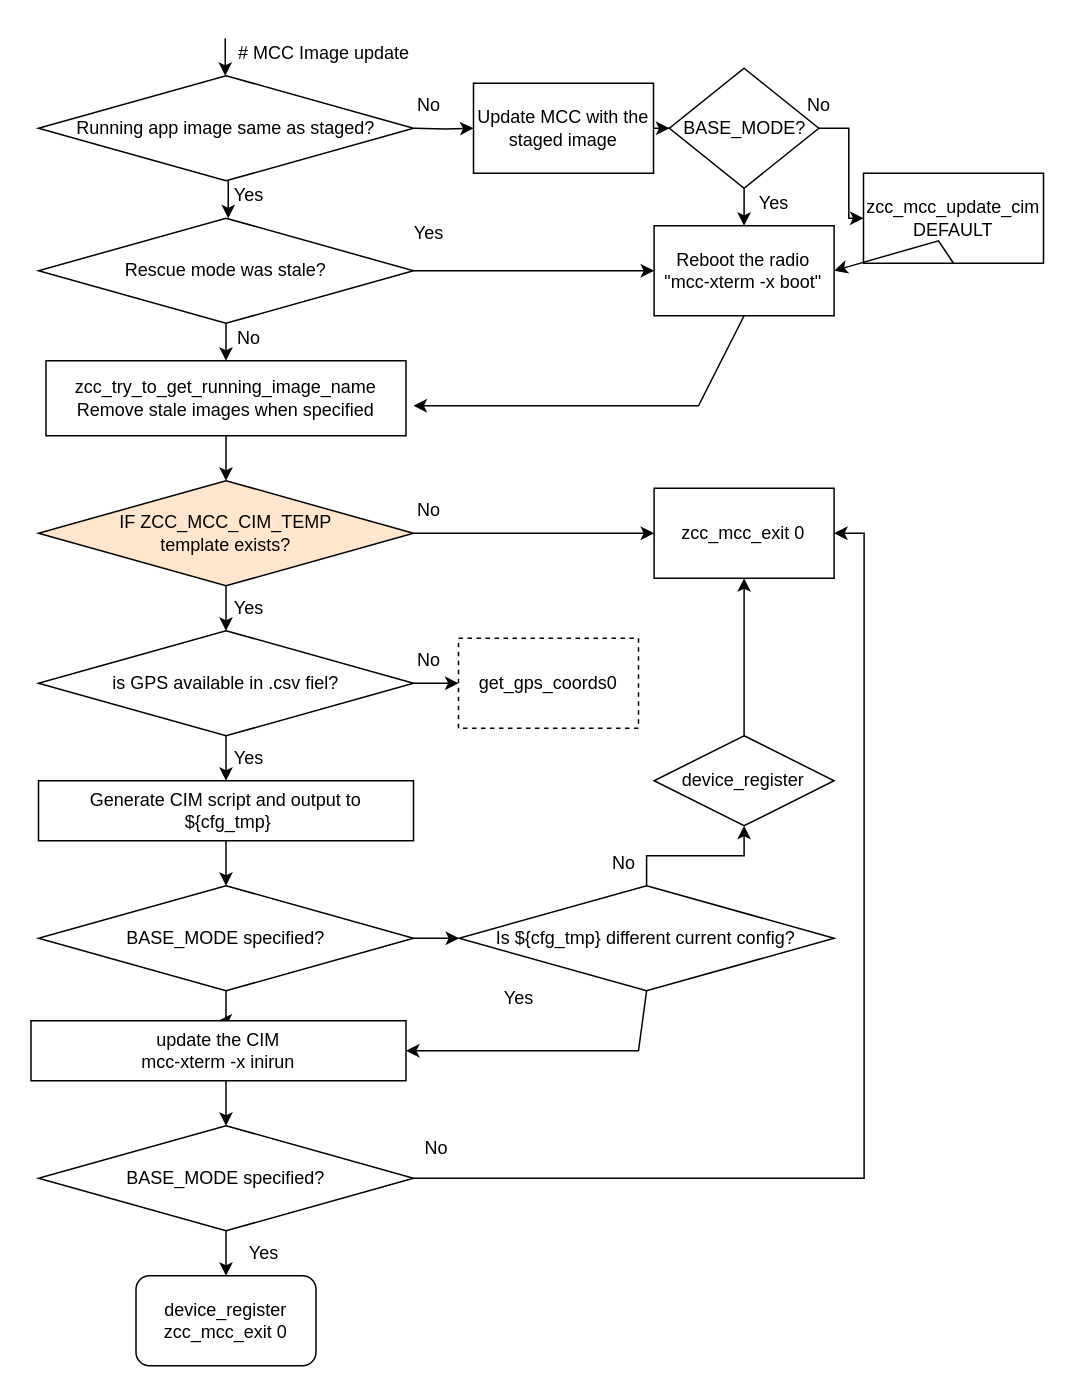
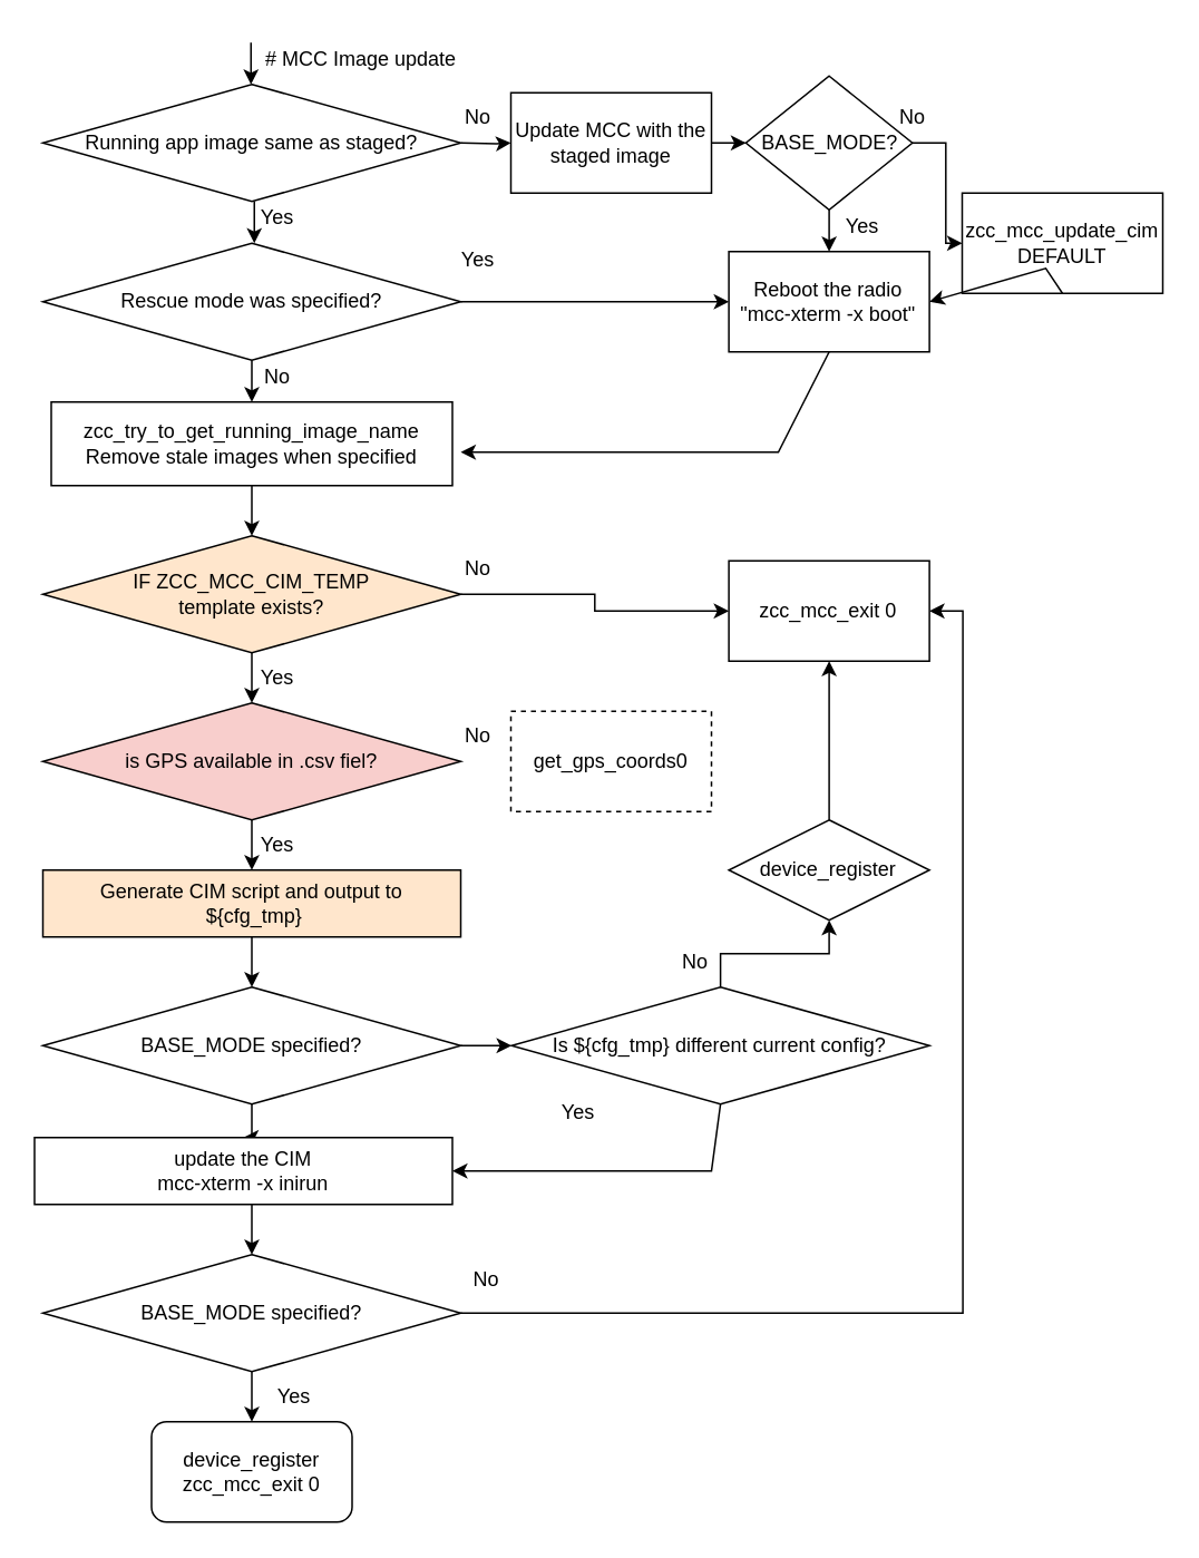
- <mxCell id="4" value="Update MCC with the staged image" style="whiteSpace=wrap;html=1;" vertex="1" parent="1"><mxGeometry x="315" y="55" width="120" height="60" as="geometry" /></mxCell>
+ <mxCell id="4" value="Update MCC with the staged image" style="whiteSpace=wrap;html=1;" vertex="1" parent="1"><mxGeometry x="305" y="55" width="120" height="60" as="geometry" /></mxCell>
- <mxCell id="18" value="Rescue mode was stale?" style="rhombus;whiteSpace=wrap;html=1;" vertex="1" parent="1"><mxGeometry x="25" y="145" width="250" height="70" as="geometry" /></mxCell>
+ <mxCell id="18" value="Rescue mode was specified?" style="rhombus;whiteSpace=wrap;html=1;" vertex="1" parent="1"><mxGeometry x="25" y="145" width="250" height="70" as="geometry" /></mxCell>
- <mxCell id="28" value="zcc_mcc_exit 0" style="whiteSpace=wrap;html=1;" vertex="1" parent="1"><mxGeometry x="435.4" y="325" width="120" height="60" as="geometry" /></mxCell>
+ <mxCell id="28" value="zcc_mcc_exit 0" style="whiteSpace=wrap;html=1;" vertex="1" parent="1"><mxGeometry x="435.4" y="335" width="120" height="60" as="geometry" /></mxCell>
- <mxCell id="32" value="is GPS available in .csv fiel?" style="rhombus;whiteSpace=wrap;html=1;" vertex="1" parent="1"><mxGeometry x="25" y="420" width="250" height="70" as="geometry" /></mxCell>
+ <mxCell id="32" value="is GPS available in .csv fiel?" style="rhombus;whiteSpace=wrap;html=1;fillColor=#f8cecc;" vertex="1" parent="1"><mxGeometry x="25" y="420" width="250" height="70" as="geometry" /></mxCell>
- <mxCell id="31" value="" style="edgeStyle=orthogonalEdgeStyle;rounded=0;orthogonalLoop=1;jettySize=auto;html=1;" edge="1" parent="1" source="32" target="34"><mxGeometry relative="1" as="geometry" /></mxCell>
- <mxCell id="38" value="Generate CIM script and output to&lt;br&gt;&amp;nbsp;${cfg_tmp}" style="whiteSpace=wrap;html=1;" vertex="1" parent="1"><mxGeometry x="25" y="520" width="250" height="40" as="geometry" /></mxCell>
+ <mxCell id="38" value="Generate CIM script and output to&lt;br&gt;&amp;nbsp;${cfg_tmp}" style="whiteSpace=wrap;html=1;fillColor=#ffe6cc;" vertex="1" parent="1"><mxGeometry x="25" y="520" width="250" height="40" as="geometry" /></mxCell>
